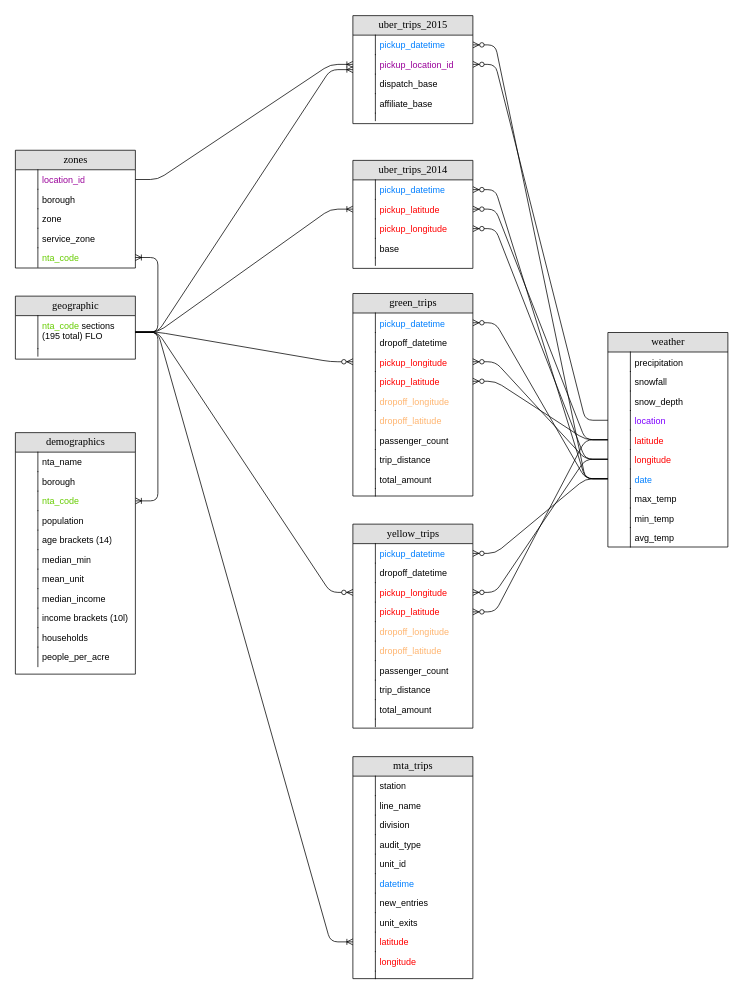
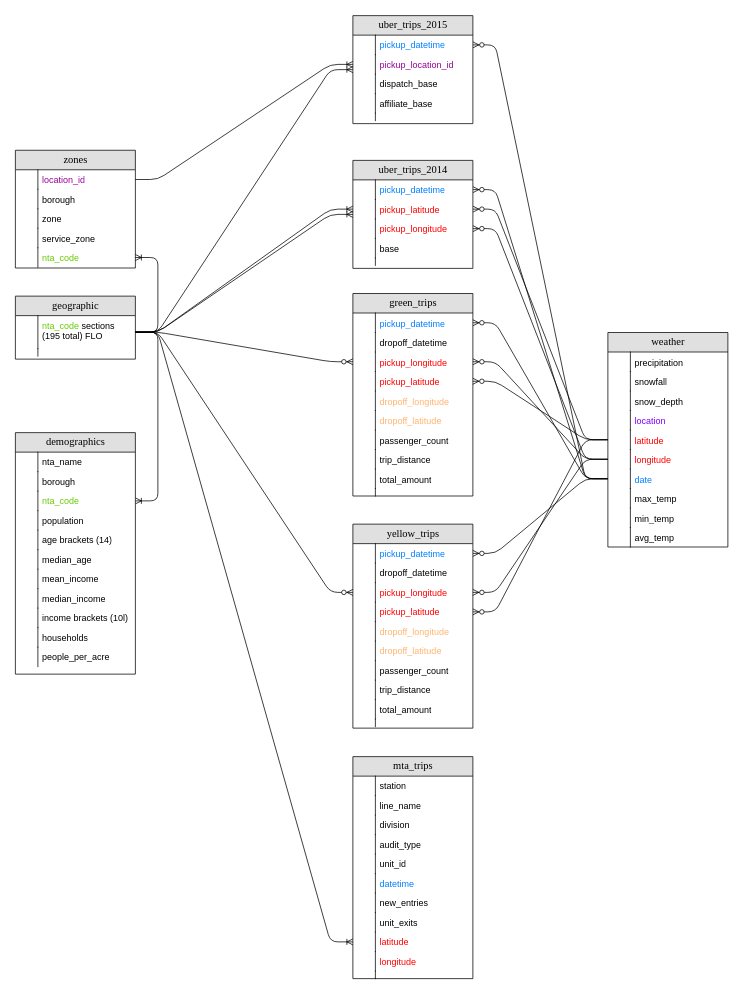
+ <mxCell id="160" value="" style="edgeStyle=entityRelationEdgeStyle;fontSize=12;html=1;endArrow=ERoneToMany;" edge="1" parent="1" source="3" target="149"><mxGeometry width="100" height="100" relative="1" as="geometry"><mxPoint x="180" y="35" as="sourcePoint" /><mxPoint x="510" y="502" as="targetPoint" /></mxGeometry></mxCell>
- <mxCell id="132" value="" style="edgeStyle=entityRelationEdgeStyle;fontSize=12;html=1;endArrow=ERzeroToMany;endFill=1;" edge="1" parent="1" source="118" target="140"><mxGeometry width="100" height="100" relative="1" as="geometry"><mxPoint x="280" y="729" as="sourcePoint" /><mxPoint x="380" y="629" as="targetPoint" /></mxGeometry></mxCell>
- <mxCell id="96" value="median_min" style="shape=partialRectangle;top=0;left=0;right=0;bottom=0;html=1;align=left;verticalAlign=top;fillColor=none;spacingLeft=34;spacingRight=4;whiteSpace=wrap;overflow=hidden;rotatable=0;points=[[0,0.5],[1,0.5]];portConstraint=eastwest;dropTarget=0;" vertex="1" parent="85"><mxGeometry y="156" width="160" height="26" as="geometry" /></mxCell>
+ <mxCell id="96" value="median_age" style="shape=partialRectangle;top=0;left=0;right=0;bottom=0;html=1;align=left;verticalAlign=top;fillColor=none;spacingLeft=34;spacingRight=4;whiteSpace=wrap;overflow=hidden;rotatable=0;points=[[0,0.5],[1,0.5]];portConstraint=eastwest;dropTarget=0;" vertex="1" parent="85"><mxGeometry y="156" width="160" height="26" as="geometry" /></mxCell>
- <mxCell id="98" value="mean_unit" style="shape=partialRectangle;top=0;left=0;right=0;bottom=0;html=1;align=left;verticalAlign=top;fillColor=none;spacingLeft=34;spacingRight=4;whiteSpace=wrap;overflow=hidden;rotatable=0;points=[[0,0.5],[1,0.5]];portConstraint=eastwest;dropTarget=0;" vertex="1" parent="85"><mxGeometry y="182" width="160" height="26" as="geometry" /></mxCell>
+ <mxCell id="98" value="mean_income" style="shape=partialRectangle;top=0;left=0;right=0;bottom=0;html=1;align=left;verticalAlign=top;fillColor=none;spacingLeft=34;spacingRight=4;whiteSpace=wrap;overflow=hidden;rotatable=0;points=[[0,0.5],[1,0.5]];portConstraint=eastwest;dropTarget=0;" vertex="1" parent="85"><mxGeometry y="182" width="160" height="26" as="geometry" /></mxCell>
